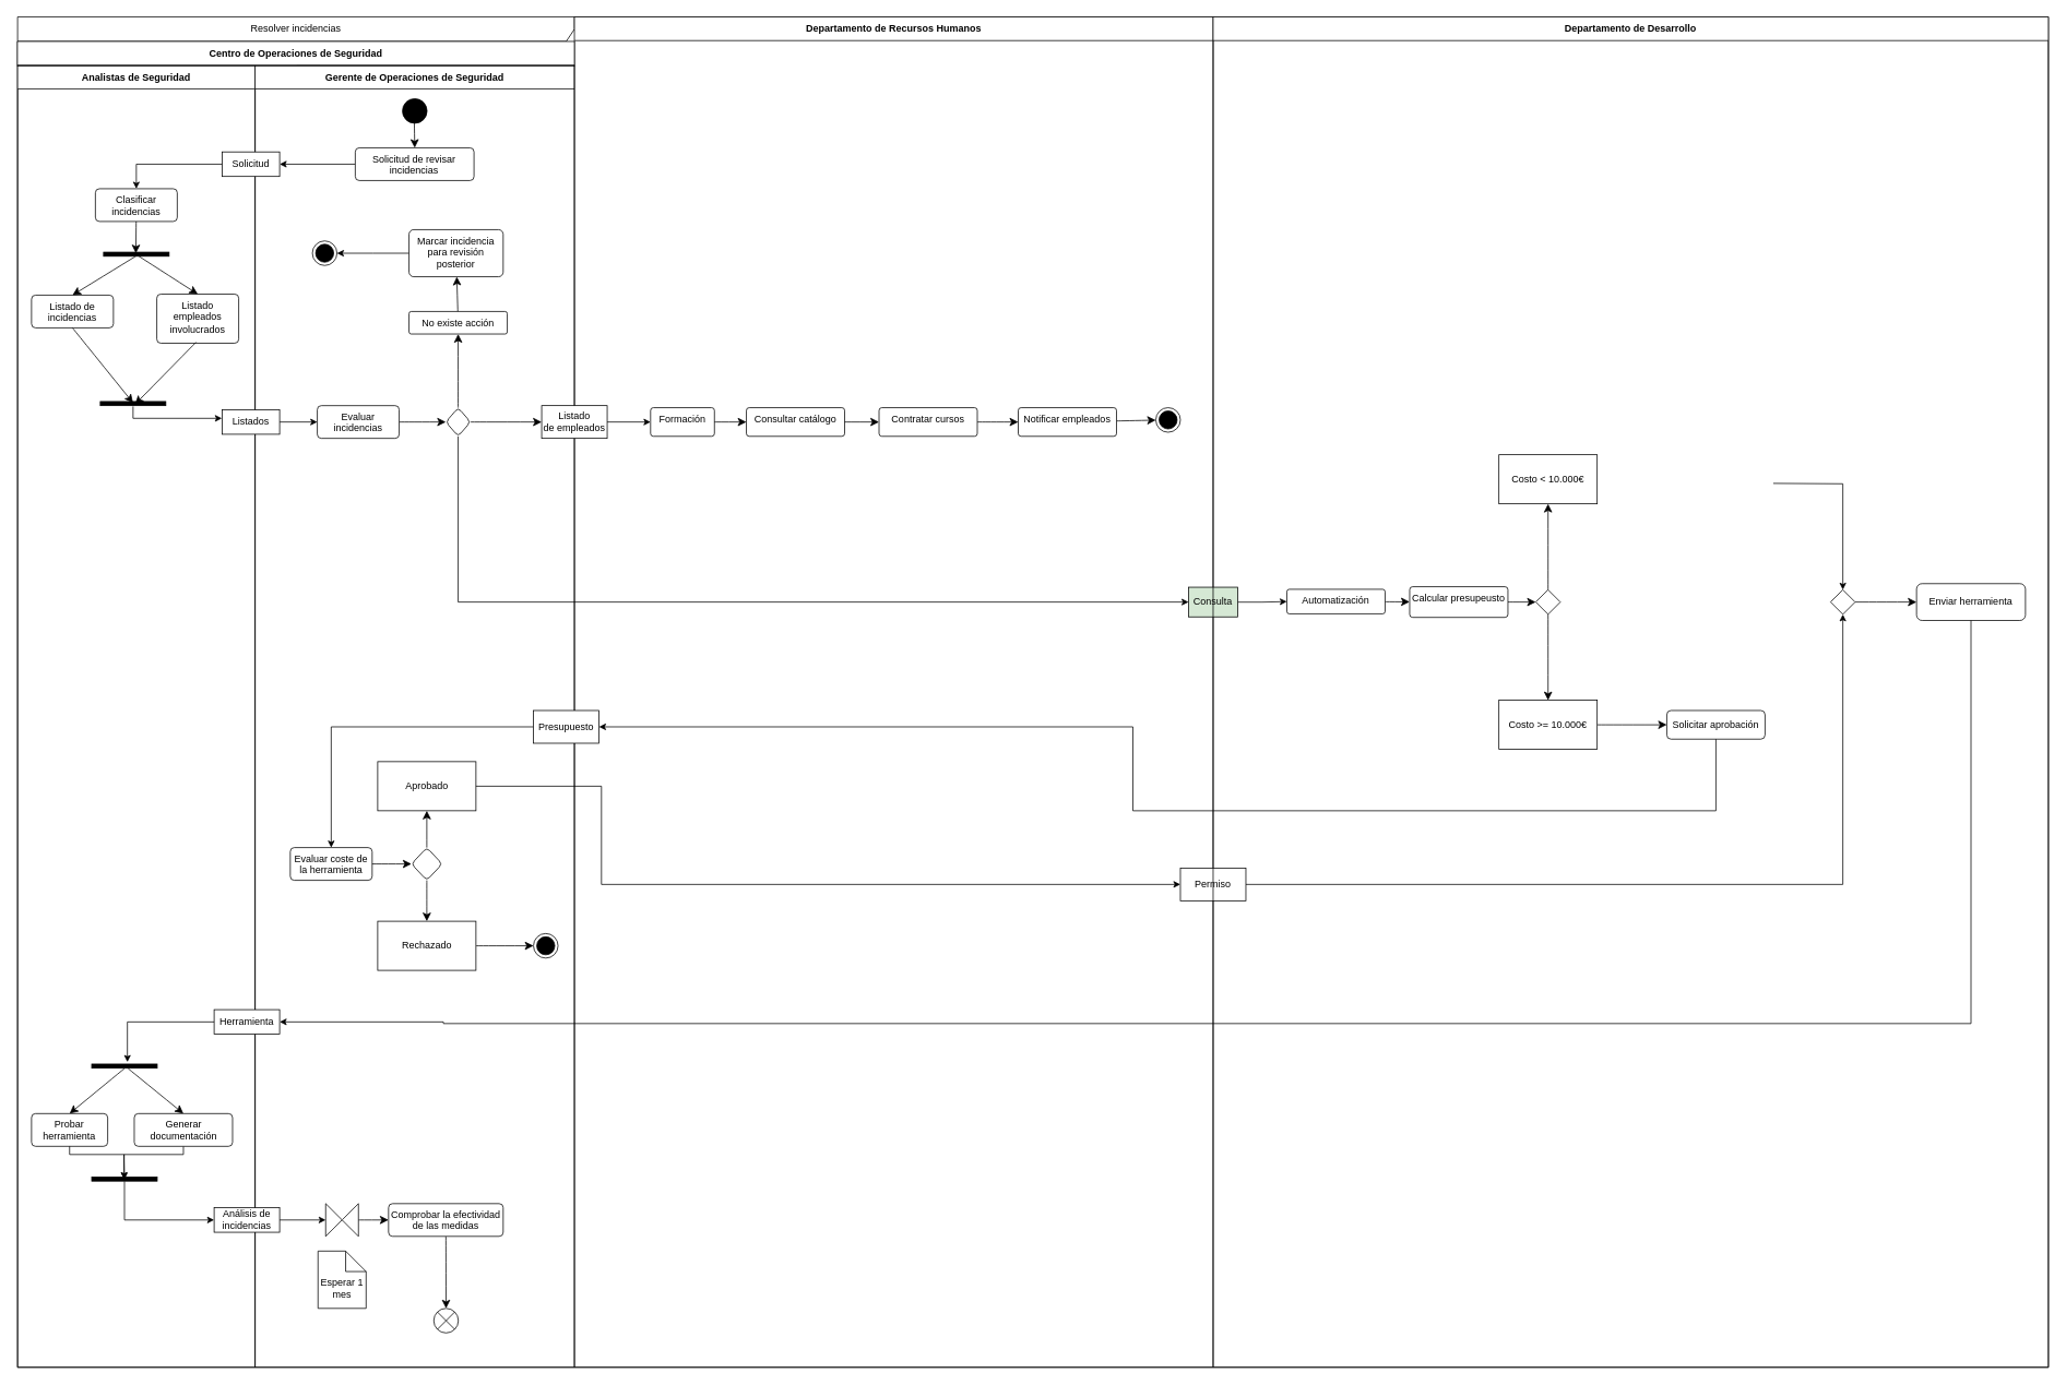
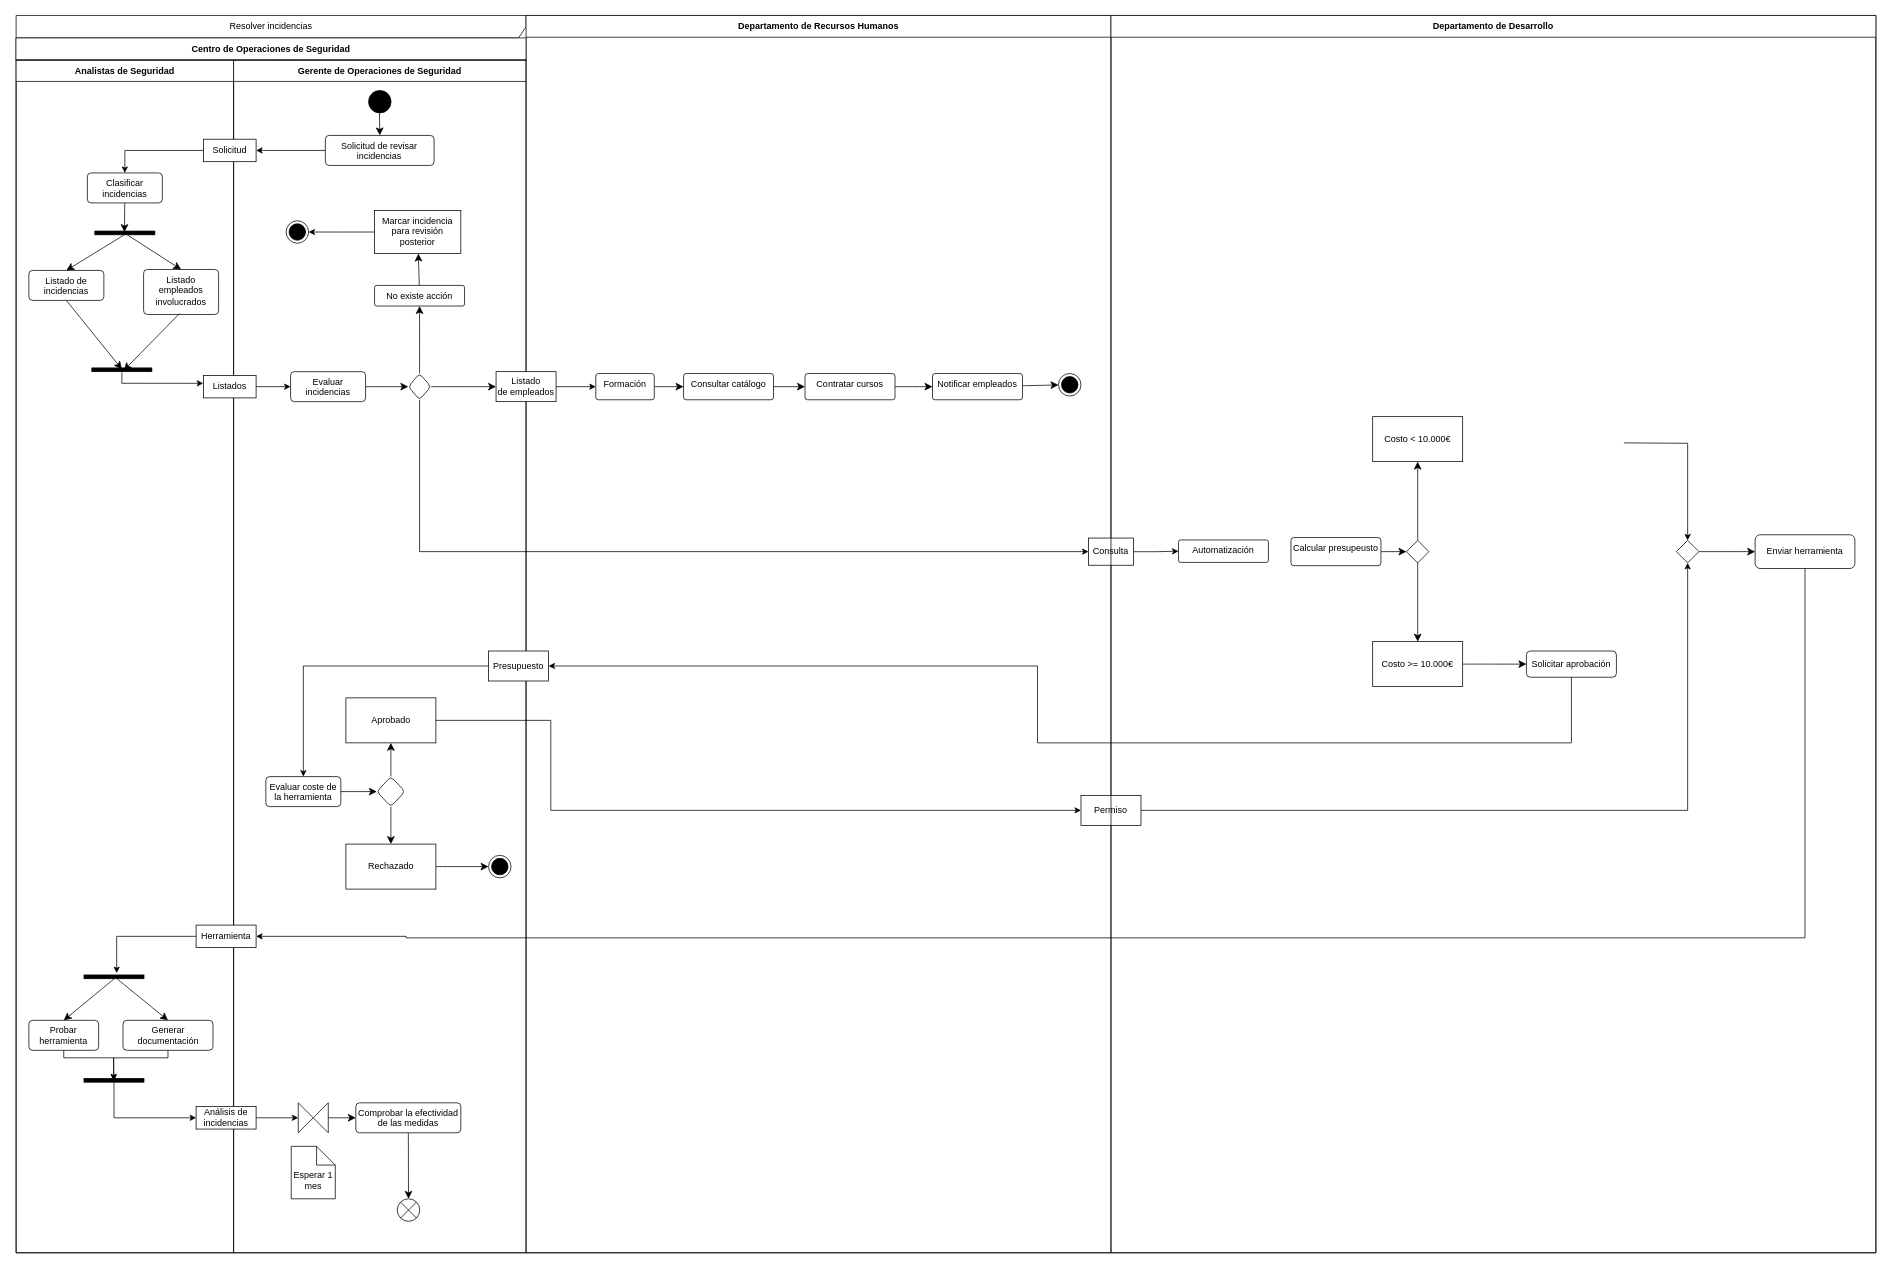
- <mxCell id="21" value="Marcar incidencia para revisión posterior" style="whiteSpace=wrap;html=1;verticalAlign=top;rounded=1;arcSize=10;dashed=0;" parent="2" vertex="1"><mxGeometry x="478" y="260" width="115" height="57.5" as="geometry" /></mxCell>
+ <mxCell id="21" value="Marcar incidencia para revisión posterior" style="whiteSpace=wrap;html=1;verticalAlign=top;arcSize=10;dashed=0;rounded=0;" parent="2" vertex="1"><mxGeometry x="478" y="260" width="115" height="57.5" as="geometry" /></mxCell>
- <mxCell id="31" value="" style="edgeStyle=none;curved=1;rounded=0;orthogonalLoop=1;jettySize=auto;html=1;fontSize=12;startSize=8;endSize=8;" parent="2" source="32" target="36" edge="1"><mxGeometry relative="1" as="geometry" /></mxCell>
- <mxCell id="101" value="Consulta" style="html=1;align=center;verticalAlign=middle;rounded=0;absoluteArcSize=1;arcSize=10;dashed=0;whiteSpace=wrap;fillColor=#d5e8d4;" parent="2" vertex="1"><mxGeometry x="1430" y="696.88" width="60" height="36.25" as="geometry" /></mxCell>
+ <mxCell id="101" value="Consulta" style="html=1;align=center;verticalAlign=middle;rounded=0;absoluteArcSize=1;arcSize=10;dashed=0;whiteSpace=wrap;" parent="2" vertex="1"><mxGeometry x="1430" y="696.88" width="60" height="36.25" as="geometry" /></mxCell>
